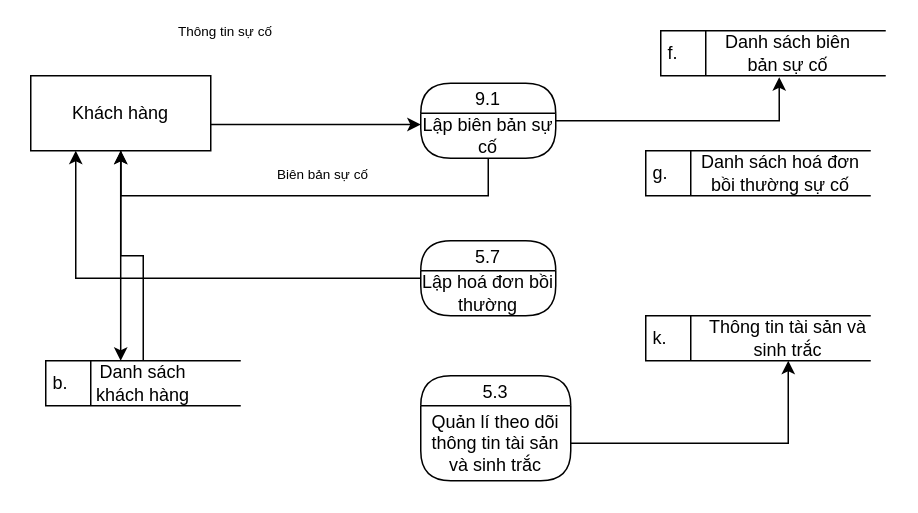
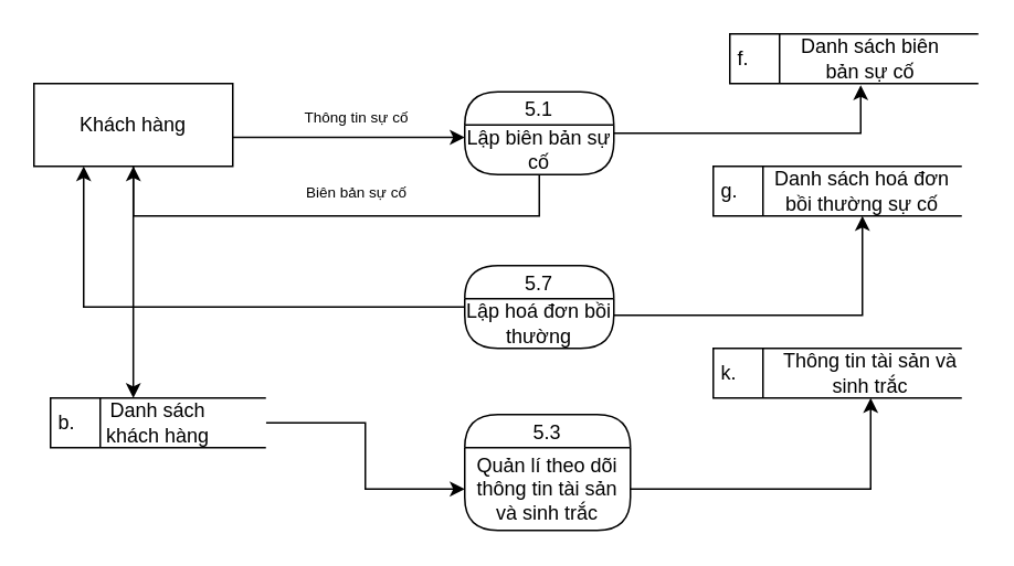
- <mxCell id="6" value="&lt;font style=&quot;font-size: 9px;&quot;&gt;Thông tin sự cố&lt;/font&gt;" style="text;html=1;align=center;verticalAlign=middle;whiteSpace=wrap;rounded=0;" vertex="1" parent="1"><mxGeometry x="105" y="5" width="90" height="30" as="geometry" /></mxCell>
+ <mxCell id="6" value="&lt;font style=&quot;font-size: 9px;&quot;&gt;Thông tin sự cố&lt;/font&gt;" style="text;html=1;align=center;verticalAlign=middle;whiteSpace=wrap;rounded=0;" vertex="1" parent="1"><mxGeometry x="170" y="55" width="90" height="30" as="geometry" /></mxCell>
- <mxCell id="4" value="9.1" style="swimlane;fontStyle=0;childLayout=stackLayout;horizontal=1;startSize=20;fillColor=#ffffff;horizontalStack=0;resizeParent=1;resizeParentMax=0;resizeLast=0;collapsible=0;marginBottom=0;swimlaneFillColor=#ffffff;rounded=1;glass=0;arcSize=50;" vertex="1" parent="1"><mxGeometry x="280" y="55" width="90" height="50" as="geometry" /></mxCell>
+ <mxCell id="4" value="5.1" style="swimlane;fontStyle=0;childLayout=stackLayout;horizontal=1;startSize=20;fillColor=#ffffff;horizontalStack=0;resizeParent=1;resizeParentMax=0;resizeLast=0;collapsible=0;marginBottom=0;swimlaneFillColor=#ffffff;rounded=1;glass=0;arcSize=50;" vertex="1" parent="1"><mxGeometry x="280" y="55" width="90" height="50" as="geometry" /></mxCell>
+ <mxCell id="23" style="edgeStyle=orthogonalEdgeStyle;rounded=0;orthogonalLoop=1;jettySize=auto;html=1;entryX=0.5;entryY=1;entryDx=0;entryDy=0;" edge="1" parent="1" source="11" target="20"><mxGeometry relative="1" as="geometry"><Array as="points"><mxPoint x="520" y="190" /></Array></mxGeometry></mxCell>
- <mxCell id="12" style="edgeStyle=orthogonalEdgeStyle;rounded=0;orthogonalLoop=1;jettySize=auto;html=1;" edge="1" parent="1" source="13" target="3"><mxGeometry relative="1" as="geometry" /></mxCell>
+ <mxCell id="12" style="edgeStyle=orthogonalEdgeStyle;rounded=0;orthogonalLoop=1;jettySize=auto;html=1;entryX=0;entryY=0.5;entryDx=0;entryDy=0;" edge="1" parent="1" source="13" target="22"><mxGeometry relative="1" as="geometry" /></mxCell>
